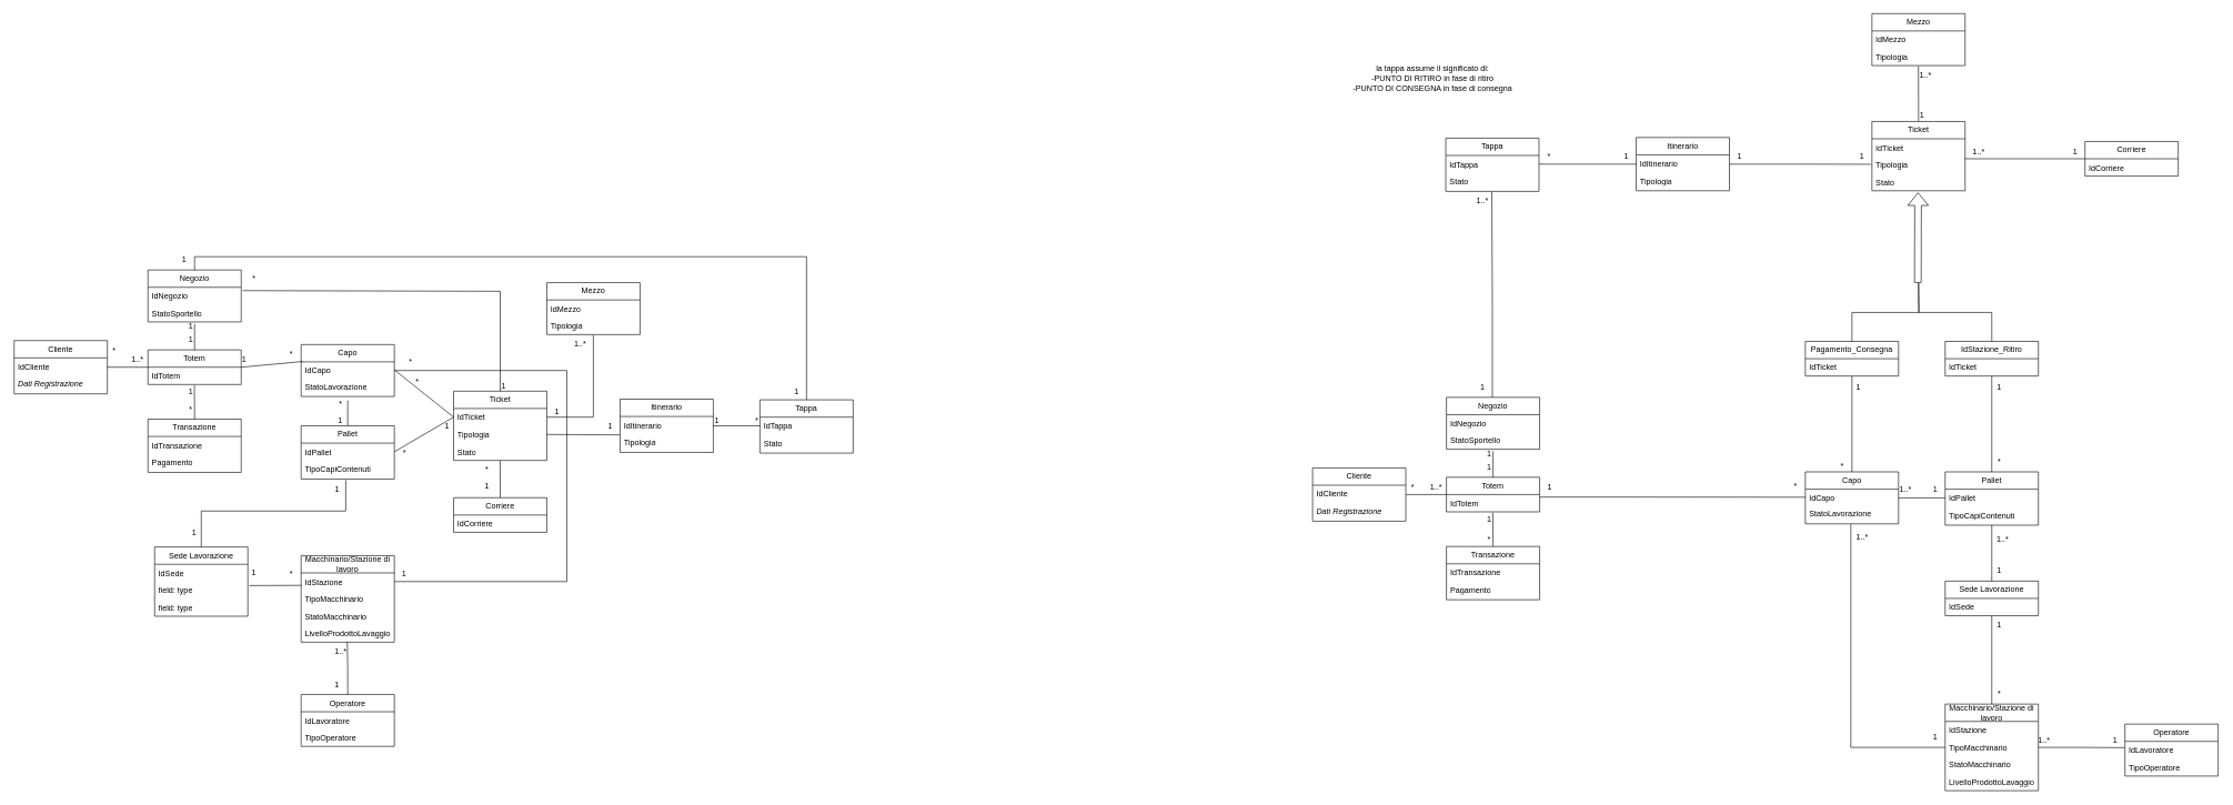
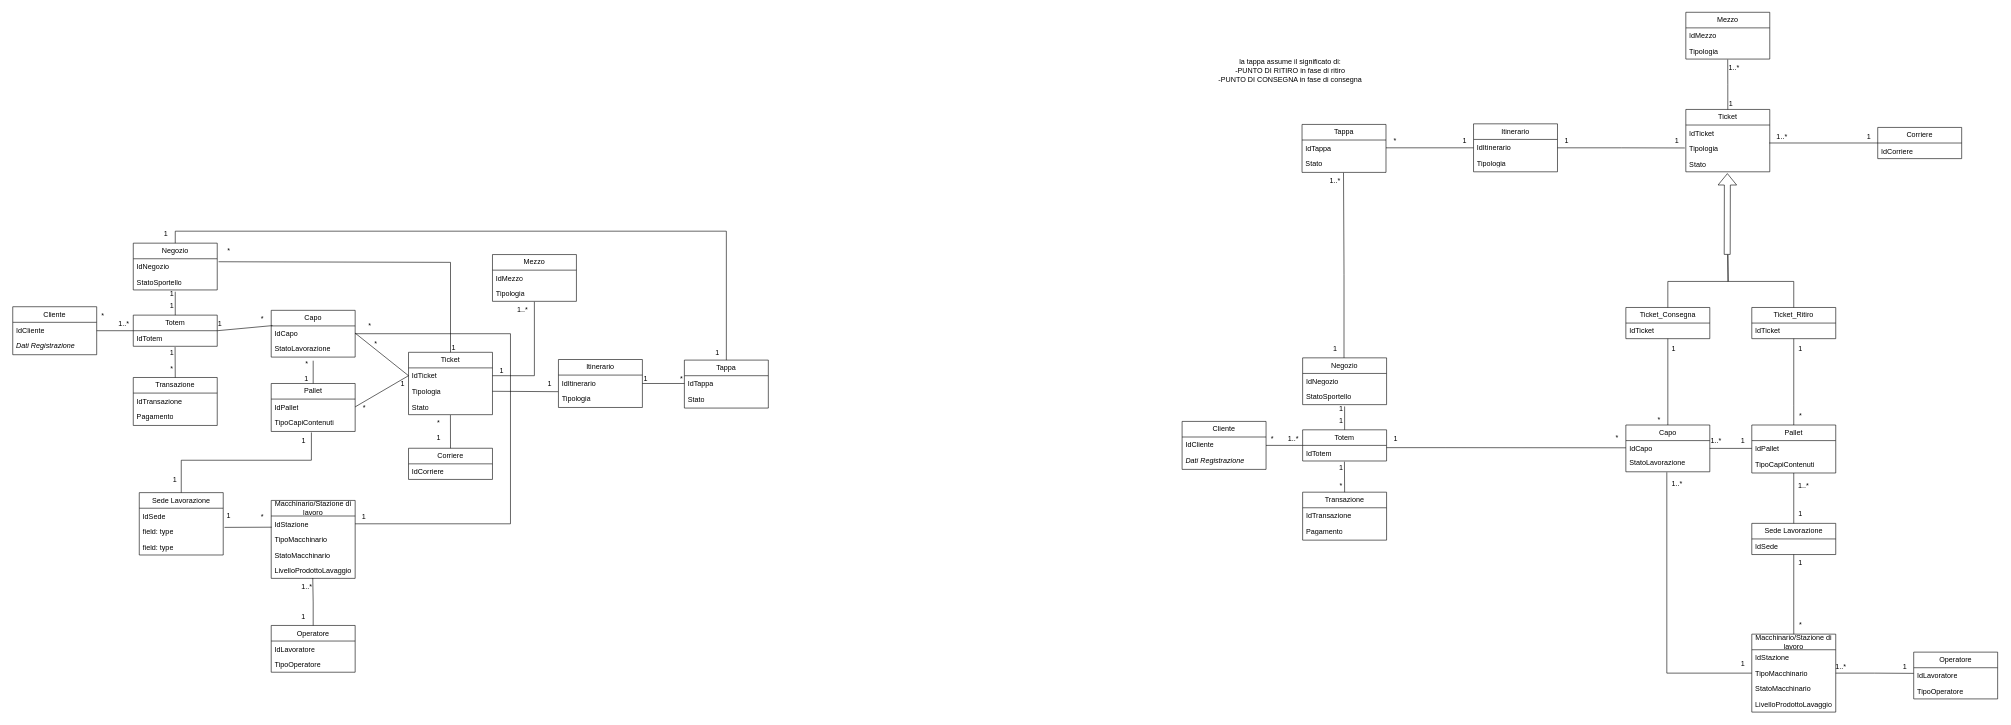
- <mxCell id="159" value="&lt;font style=&quot;vertical-align: inherit;&quot;&gt;&lt;font style=&quot;vertical-align: inherit;&quot;&gt;Pagamento_Consegna&lt;/font&gt;&lt;/font&gt;" style="swimlane;fontStyle=0;childLayout=stackLayout;horizontal=1;startSize=26;fillColor=none;horizontalStack=0;resizeParent=1;resizeParentMax=0;resizeLast=0;collapsible=1;marginBottom=0;whiteSpace=wrap;html=1;" vertex="1" parent="1"><mxGeometry x="2710" y="512.25" width="140" height="52" as="geometry"><mxRectangle x="240" y="414" width="140" height="30" as="alternateBounds" /></mxGeometry></mxCell>
+ <mxCell id="159" value="&lt;font style=&quot;vertical-align: inherit;&quot;&gt;&lt;font style=&quot;vertical-align: inherit;&quot;&gt;Ticket_Consegna&lt;/font&gt;&lt;/font&gt;" style="swimlane;fontStyle=0;childLayout=stackLayout;horizontal=1;startSize=26;fillColor=none;horizontalStack=0;resizeParent=1;resizeParentMax=0;resizeLast=0;collapsible=1;marginBottom=0;whiteSpace=wrap;html=1;" vertex="1" parent="1"><mxGeometry x="2710" y="512.25" width="140" height="52" as="geometry"><mxRectangle x="240" y="414" width="140" height="30" as="alternateBounds" /></mxGeometry></mxCell>
- <mxCell id="162" value="&lt;font style=&quot;vertical-align: inherit;&quot;&gt;&lt;font style=&quot;vertical-align: inherit;&quot;&gt;IdStazione_Ritiro&lt;/font&gt;&lt;/font&gt;" style="swimlane;fontStyle=0;childLayout=stackLayout;horizontal=1;startSize=26;fillColor=none;horizontalStack=0;resizeParent=1;resizeParentMax=0;resizeLast=0;collapsible=1;marginBottom=0;whiteSpace=wrap;html=1;" vertex="1" parent="1"><mxGeometry x="2920" y="512.25" width="140" height="52" as="geometry"><mxRectangle x="240" y="414" width="140" height="30" as="alternateBounds" /></mxGeometry></mxCell>
+ <mxCell id="162" value="&lt;font style=&quot;vertical-align: inherit;&quot;&gt;&lt;font style=&quot;vertical-align: inherit;&quot;&gt;Ticket_Ritiro&lt;/font&gt;&lt;/font&gt;" style="swimlane;fontStyle=0;childLayout=stackLayout;horizontal=1;startSize=26;fillColor=none;horizontalStack=0;resizeParent=1;resizeParentMax=0;resizeLast=0;collapsible=1;marginBottom=0;whiteSpace=wrap;html=1;" vertex="1" parent="1"><mxGeometry x="2920" y="512.25" width="140" height="52" as="geometry"><mxRectangle x="240" y="414" width="140" height="30" as="alternateBounds" /></mxGeometry></mxCell>
